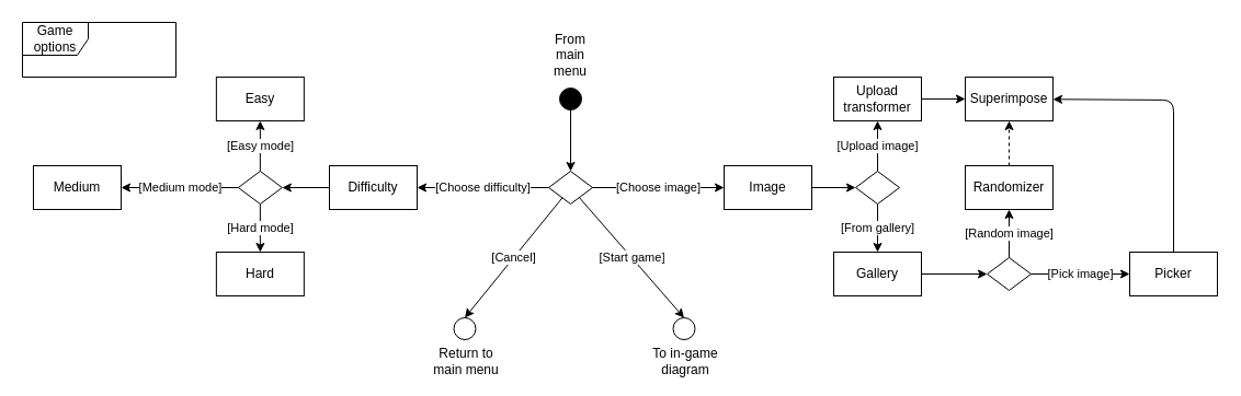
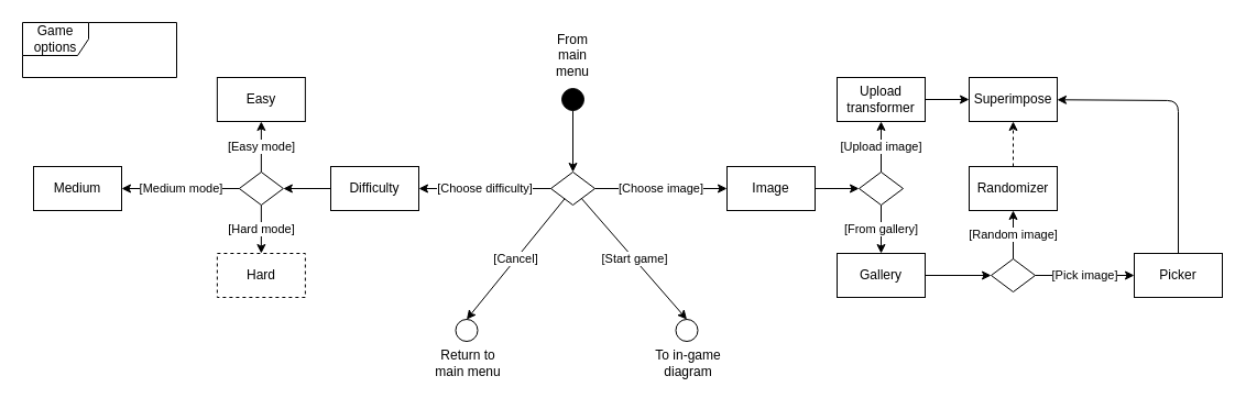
- <mxCell id="10" value="Hard" style="rounded=0;whiteSpace=wrap;html=1;" vertex="1" parent="1"><mxGeometry x="196.86" y="230" width="80" height="40" as="geometry" /></mxCell>
+ <mxCell id="10" value="Hard" style="rounded=0;whiteSpace=wrap;html=1;dashed=1;" vertex="1" parent="1"><mxGeometry x="196.86" y="230" width="80" height="40" as="geometry" /></mxCell>
